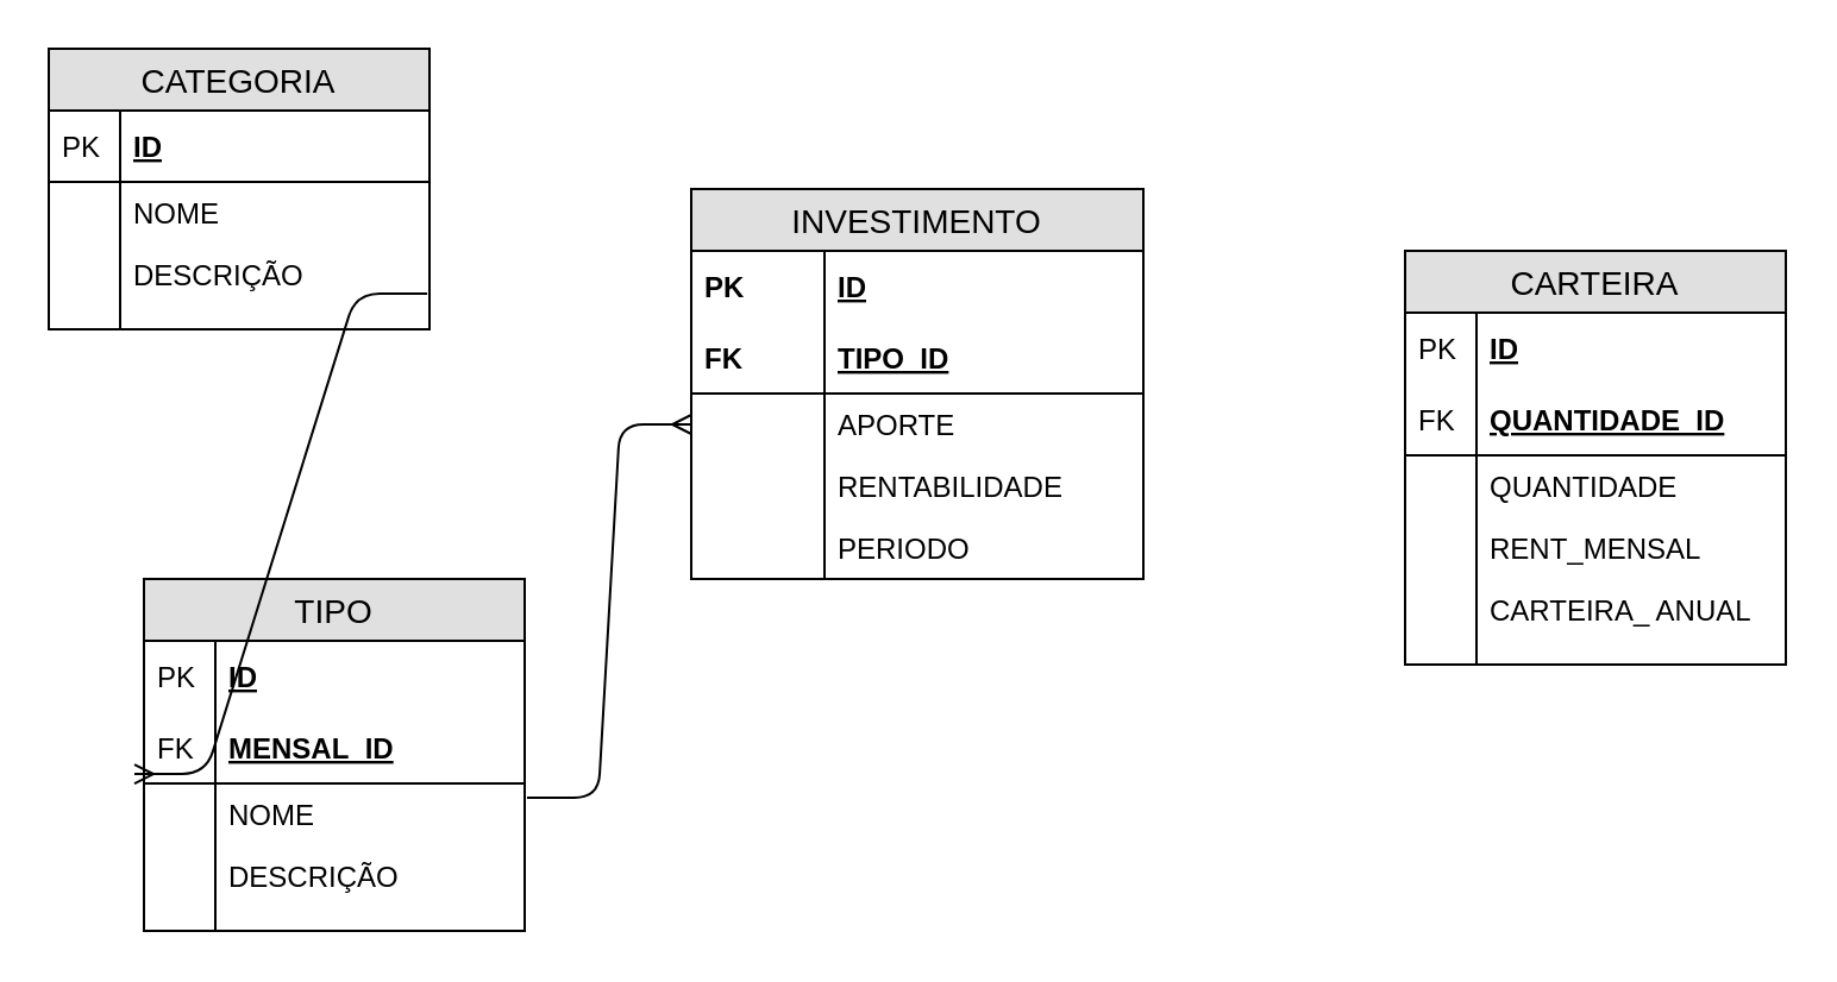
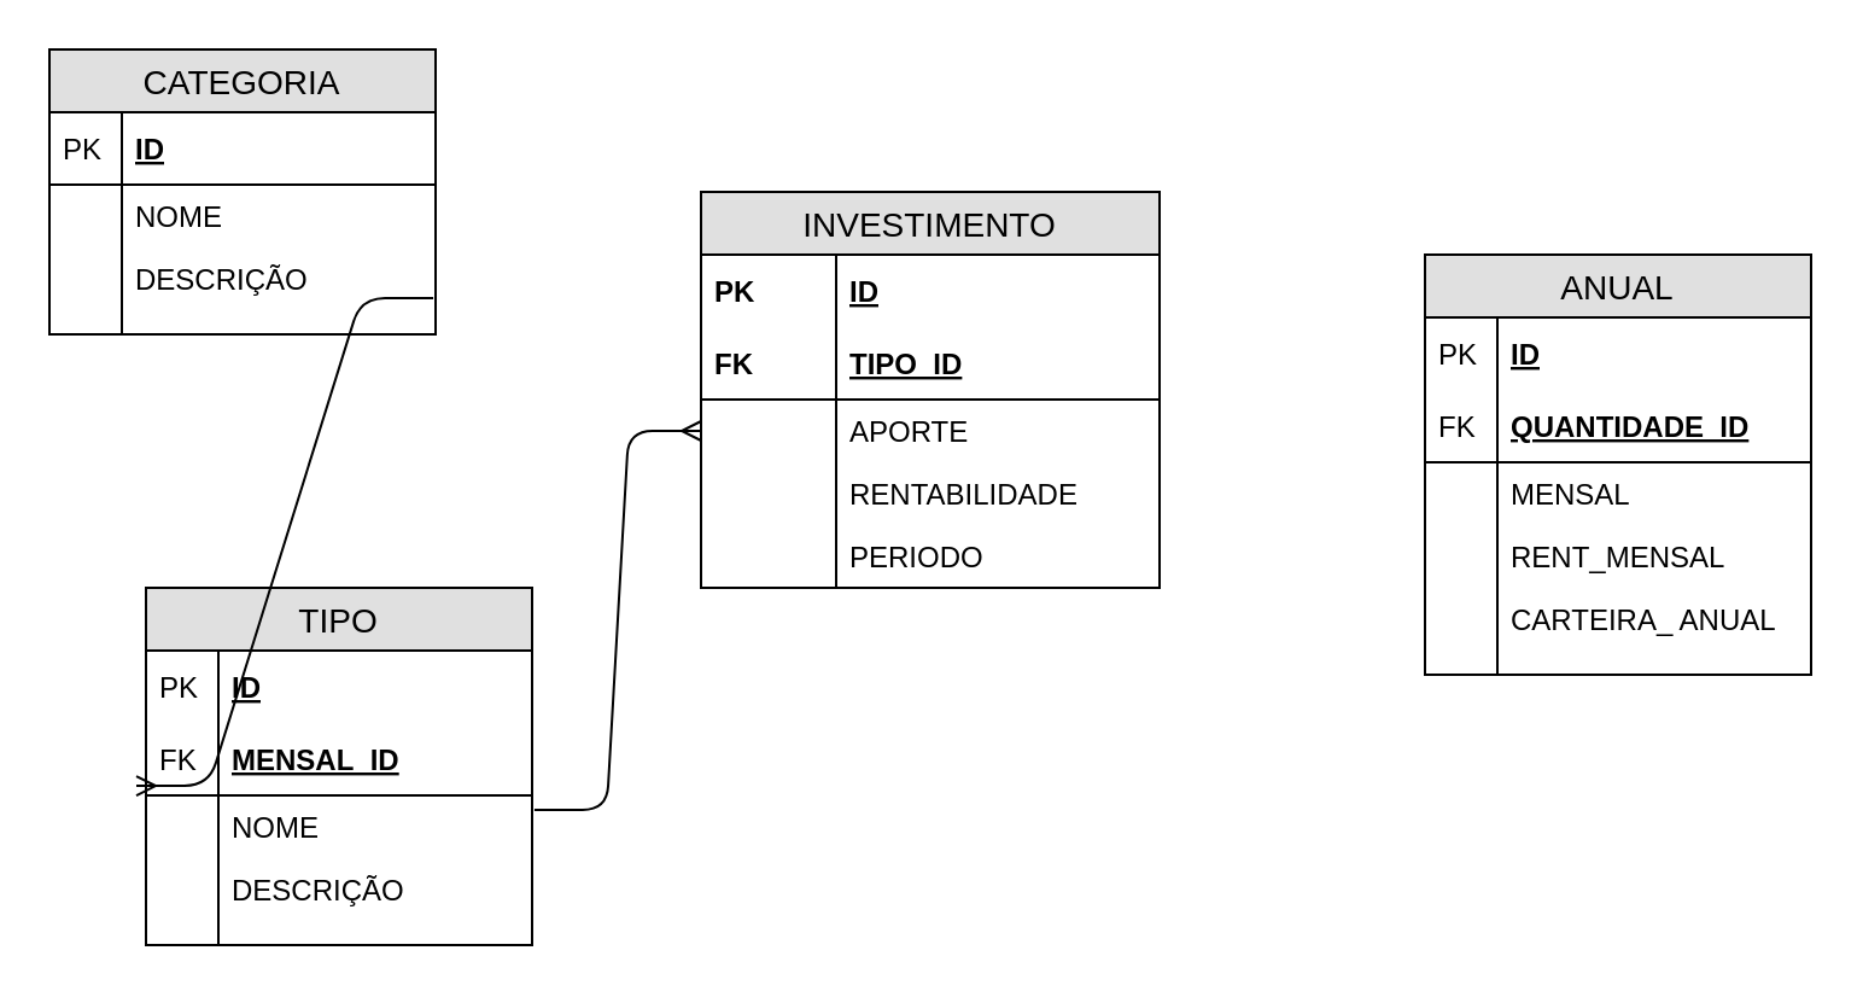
- <mxCell id="22" value="CARTEIRA" style="swimlane;fontStyle=0;childLayout=stackLayout;horizontal=1;startSize=26;fillColor=#e0e0e0;horizontalStack=0;resizeParent=1;resizeParentMax=0;resizeLast=0;collapsible=1;marginBottom=0;swimlaneFillColor=#ffffff;align=center;fontSize=14;" vertex="1" parent="1"><mxGeometry x="590" y="105" width="160" height="174" as="geometry" /></mxCell>
+ <mxCell id="22" value="ANUAL" style="swimlane;fontStyle=0;childLayout=stackLayout;horizontal=1;startSize=26;fillColor=#e0e0e0;horizontalStack=0;resizeParent=1;resizeParentMax=0;resizeLast=0;collapsible=1;marginBottom=0;swimlaneFillColor=#ffffff;align=center;fontSize=14;" vertex="1" parent="1"><mxGeometry x="590" y="105" width="160" height="174" as="geometry" /></mxCell>
- <mxCell id="27" value="QUANTIDADE" style="shape=partialRectangle;top=0;left=0;right=0;bottom=0;align=left;verticalAlign=top;fillColor=none;spacingLeft=34;spacingRight=4;overflow=hidden;rotatable=0;points=[[0,0.5],[1,0.5]];portConstraint=eastwest;dropTarget=0;fontSize=12;" vertex="1" parent="22"><mxGeometry y="86" width="160" height="26" as="geometry" /></mxCell>
+ <mxCell id="27" value="MENSAL" style="shape=partialRectangle;top=0;left=0;right=0;bottom=0;align=left;verticalAlign=top;fillColor=none;spacingLeft=34;spacingRight=4;overflow=hidden;rotatable=0;points=[[0,0.5],[1,0.5]];portConstraint=eastwest;dropTarget=0;fontSize=12;" vertex="1" parent="22"><mxGeometry y="86" width="160" height="26" as="geometry" /></mxCell>
